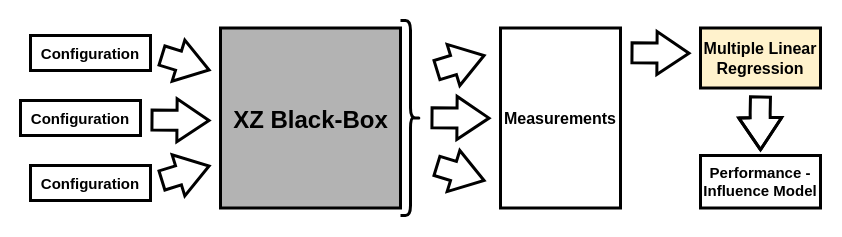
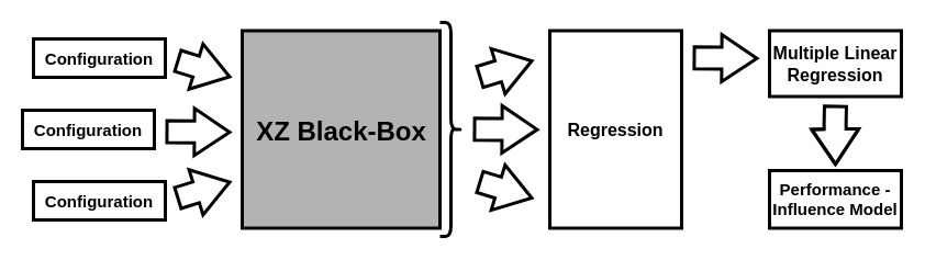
- <mxCell id="14" value="&lt;div style=&quot;font-size: 16px;&quot;&gt;&lt;font style=&quot;font-size: 16px;&quot;&gt;&lt;b&gt;Multiple Linear&lt;/b&gt;&lt;/font&gt;&lt;/div&gt;&lt;div style=&quot;font-size: 16px;&quot;&gt;&lt;font style=&quot;font-size: 16px;&quot;&gt;&lt;b&gt;Regression&lt;/b&gt;&lt;/font&gt;&lt;br&gt;&lt;/div&gt;" style="rounded=0;whiteSpace=wrap;html=1;strokeWidth=3;fontSize=15;fillColor=#fff2cc;" vertex="1" parent="1"><mxGeometry x="700" y="27.5" width="120" height="60" as="geometry" /></mxCell>
+ <mxCell id="14" value="&lt;div style=&quot;font-size: 16px;&quot;&gt;&lt;font style=&quot;font-size: 16px;&quot;&gt;&lt;b&gt;Multiple Linear&lt;/b&gt;&lt;/font&gt;&lt;/div&gt;&lt;div style=&quot;font-size: 16px;&quot;&gt;&lt;font style=&quot;font-size: 16px;&quot;&gt;&lt;b&gt;Regression&lt;/b&gt;&lt;/font&gt;&lt;br&gt;&lt;/div&gt;" style="rounded=0;whiteSpace=wrap;html=1;strokeWidth=3;fontSize=15;fillColor=#FFFFFF;" vertex="1" parent="1"><mxGeometry x="700" y="27.5" width="120" height="60" as="geometry" /></mxCell>
- <mxCell id="18" value="&lt;font size=&quot;1&quot;&gt;&lt;b style=&quot;font-size: 16px;&quot;&gt;Measurements&lt;/b&gt;&lt;/font&gt;" style="rounded=0;whiteSpace=wrap;html=1;strokeWidth=3;fontSize=15;fillColor=#FFFFFF;" vertex="1" parent="1"><mxGeometry x="500" y="27.5" width="120" height="180" as="geometry" /></mxCell>
+ <mxCell id="18" value="&lt;font size=&quot;1&quot;&gt;&lt;b style=&quot;font-size: 16px;&quot;&gt;Regression&lt;/b&gt;&lt;/font&gt;" style="rounded=0;whiteSpace=wrap;html=1;strokeWidth=3;fontSize=15;fillColor=#FFFFFF;" vertex="1" parent="1"><mxGeometry x="500" y="27.5" width="120" height="180" as="geometry" /></mxCell>
